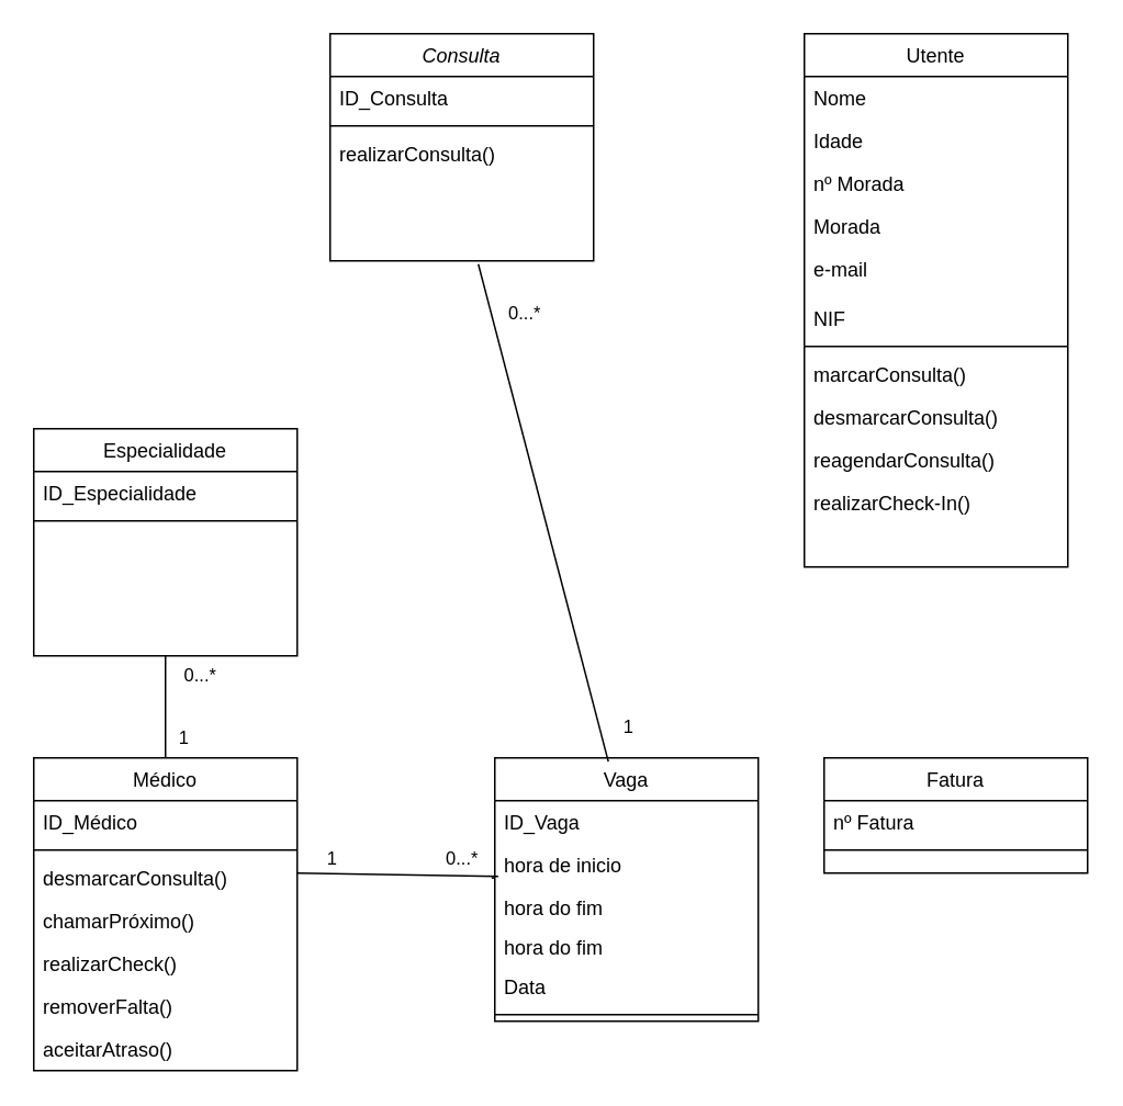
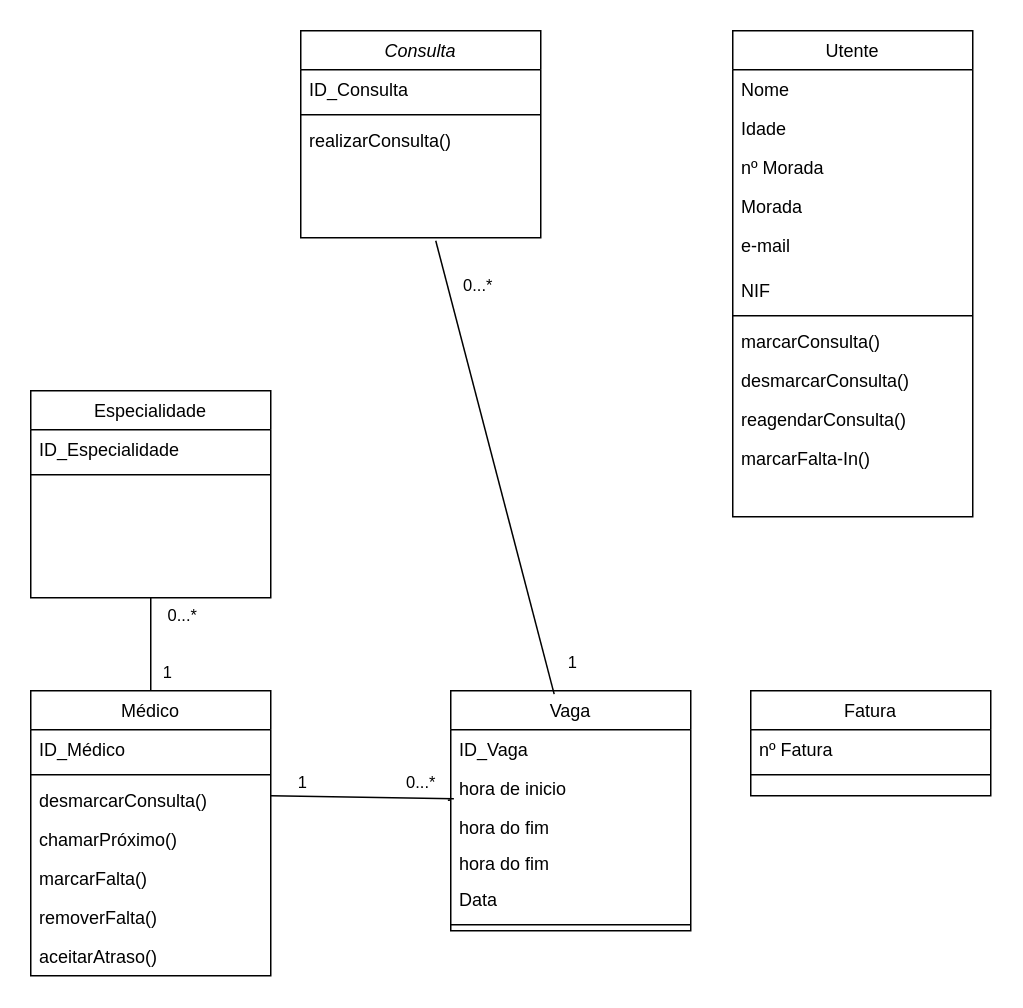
- <mxCell id="23" value="realizarCheck-In()" style="text;align=left;verticalAlign=top;spacingLeft=4;spacingRight=4;overflow=hidden;rotatable=0;points=[[0,0.5],[1,0.5]];portConstraint=eastwest;rounded=0;shadow=0;html=0;" parent="12" vertex="1"><mxGeometry y="272" width="160" height="26" as="geometry" /></mxCell>
+ <mxCell id="23" value="marcarFalta-In()" style="text;align=left;verticalAlign=top;spacingLeft=4;spacingRight=4;overflow=hidden;rotatable=0;points=[[0,0.5],[1,0.5]];portConstraint=eastwest;rounded=0;shadow=0;html=0;" parent="12" vertex="1"><mxGeometry y="272" width="160" height="26" as="geometry" /></mxCell>
- <mxCell id="29" value="realizarCheck()" style="text;align=left;verticalAlign=top;spacingLeft=4;spacingRight=4;overflow=hidden;rotatable=0;points=[[0,0.5],[1,0.5]];portConstraint=eastwest;rounded=0;shadow=0;html=0;" parent="24" vertex="1"><mxGeometry y="112" width="160" height="26" as="geometry" /></mxCell>
+ <mxCell id="29" value="marcarFalta()" style="text;align=left;verticalAlign=top;spacingLeft=4;spacingRight=4;overflow=hidden;rotatable=0;points=[[0,0.5],[1,0.5]];portConstraint=eastwest;rounded=0;shadow=0;html=0;" parent="24" vertex="1"><mxGeometry y="112" width="160" height="26" as="geometry" /></mxCell>
